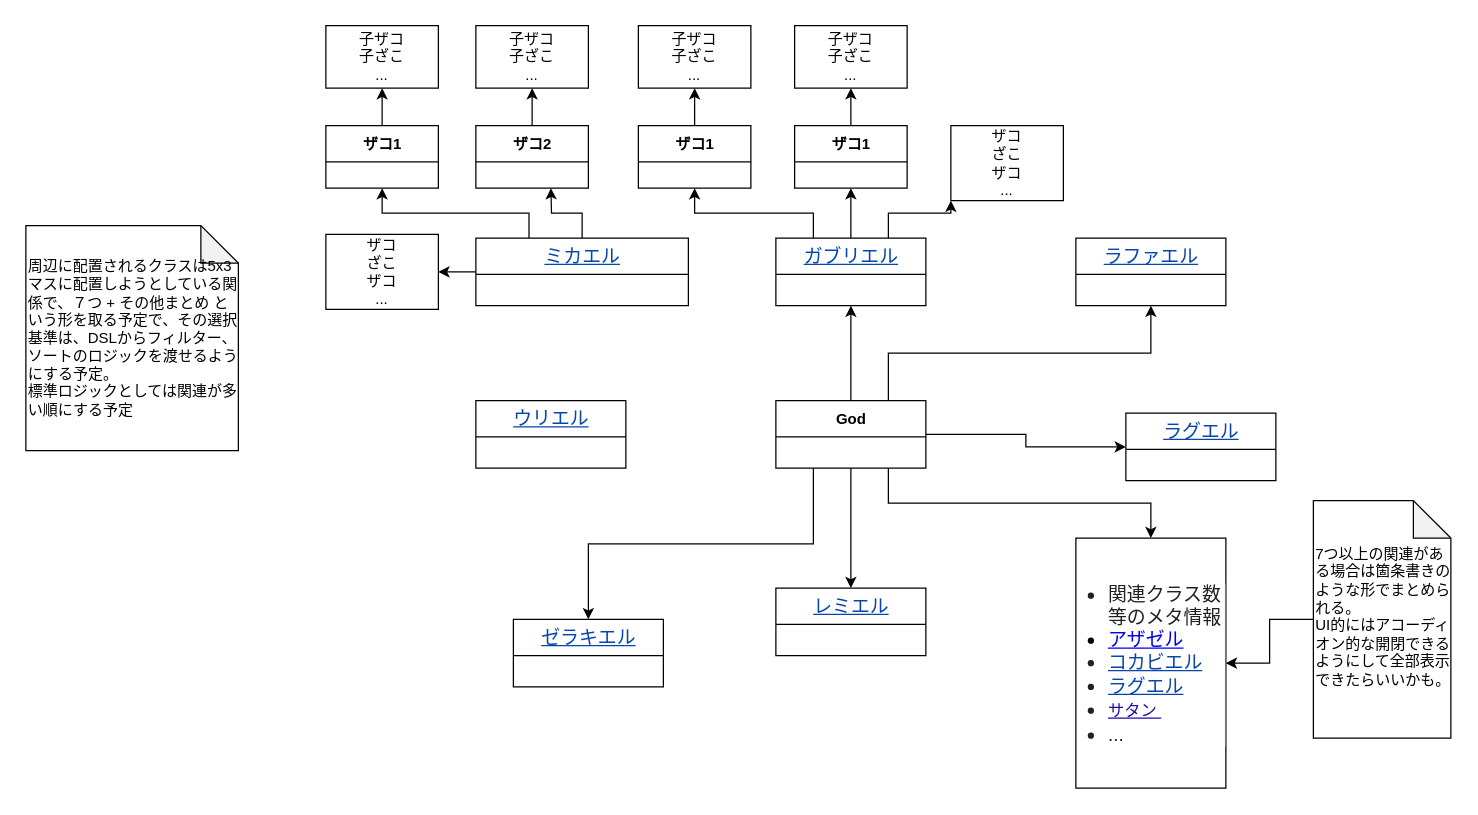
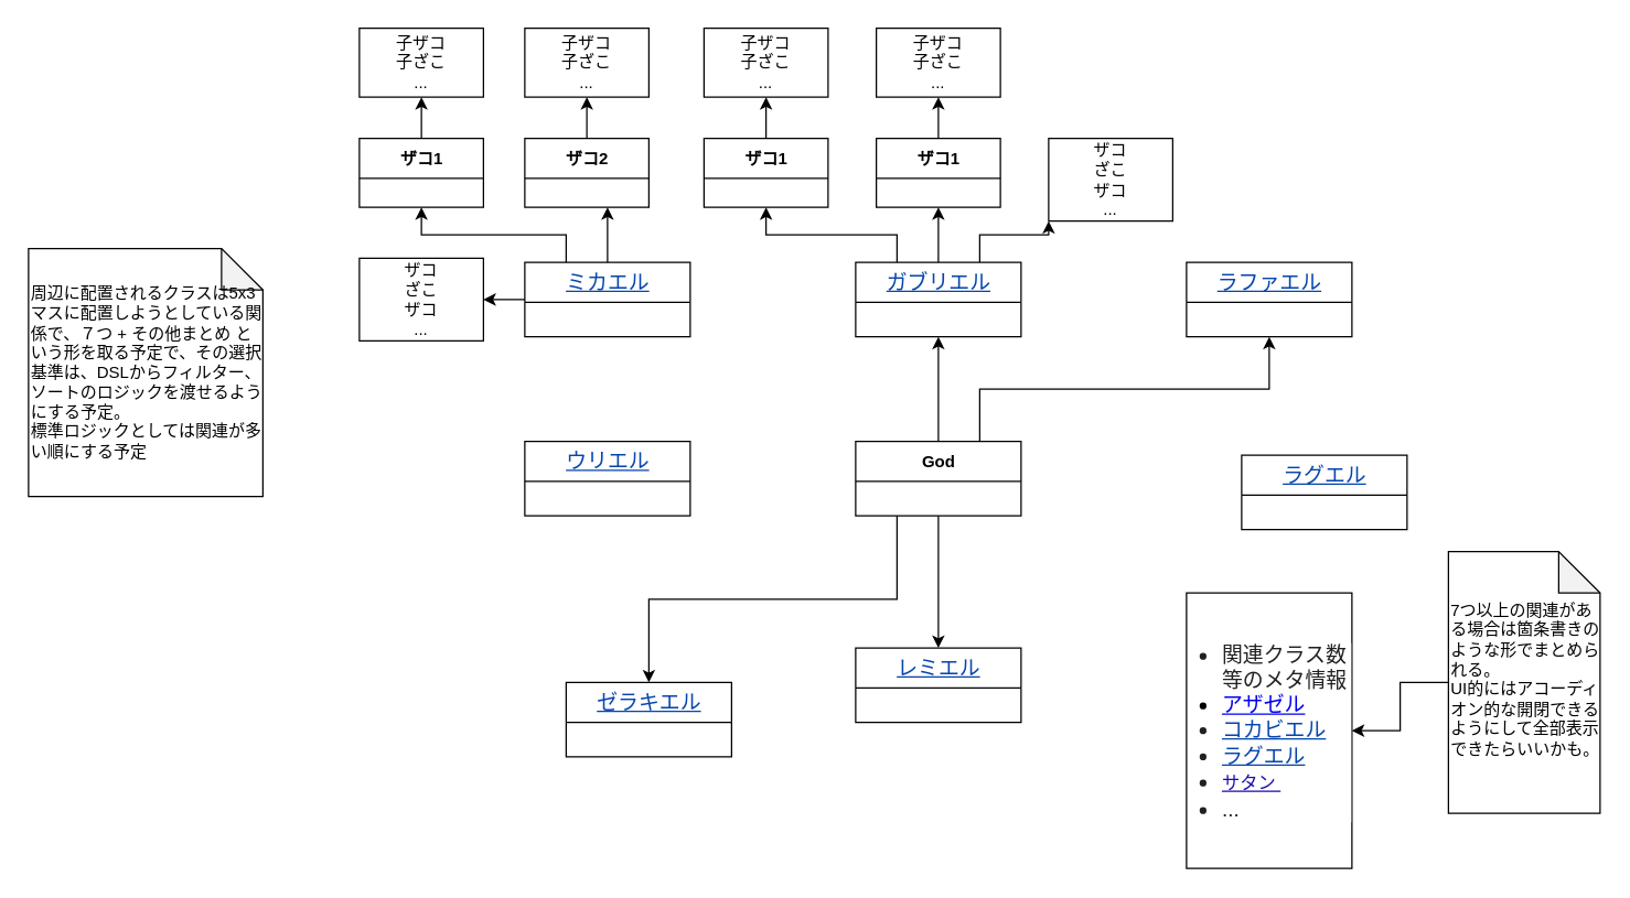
- <mxCell id="19" value="&lt;a href=&quot;https://ja.wikipedia.org/wiki/%E3%83%9F%E3%82%AB%E3%82%A8%E3%83%AB&quot; title=&quot;ミカエル&quot; style=&quot;color: rgb(6 , 69 , 173) ; background-image: none ; font-family: sans-serif ; font-size: 15.104px ; font-weight: 400&quot;&gt;ミカエル&lt;/a&gt;" style="swimlane;fontStyle=1;align=center;verticalAlign=middle;childLayout=stackLayout;horizontal=1;startSize=29;horizontalStack=0;resizeParent=1;resizeParentMax=0;resizeLast=0;collapsible=0;marginBottom=0;html=1;" vertex="1" parent="1"><mxGeometry x="380" y="190" width="170" height="54" as="geometry" /></mxCell>
+ <mxCell id="19" value="&lt;a href=&quot;https://ja.wikipedia.org/wiki/%E3%83%9F%E3%82%AB%E3%82%A8%E3%83%AB&quot; title=&quot;ミカエル&quot; style=&quot;color: rgb(6 , 69 , 173) ; background-image: none ; font-family: sans-serif ; font-size: 15.104px ; font-weight: 400&quot;&gt;ミカエル&lt;/a&gt;" style="swimlane;fontStyle=1;align=center;verticalAlign=middle;childLayout=stackLayout;horizontal=1;startSize=29;horizontalStack=0;resizeParent=1;resizeParentMax=0;resizeLast=0;collapsible=0;marginBottom=0;html=1;" vertex="1" parent="1"><mxGeometry x="380" y="190" width="120" height="54" as="geometry" /></mxCell>
- <mxCell id="2" style="edgeStyle=orthogonalEdgeStyle;rounded=0;orthogonalLoop=1;jettySize=auto;html=1;entryX=0;entryY=0.5;entryDx=0;entryDy=0;" parent="1" source="8" target="15" edge="1"><mxGeometry relative="1" as="geometry" /></mxCell>
- <mxCell id="7" style="edgeStyle=orthogonalEdgeStyle;rounded=0;orthogonalLoop=1;jettySize=auto;html=1;exitX=0.75;exitY=1;exitDx=0;exitDy=0;" edge="1" parent="1" source="8" target="22"><mxGeometry relative="1" as="geometry" /></mxCell>
